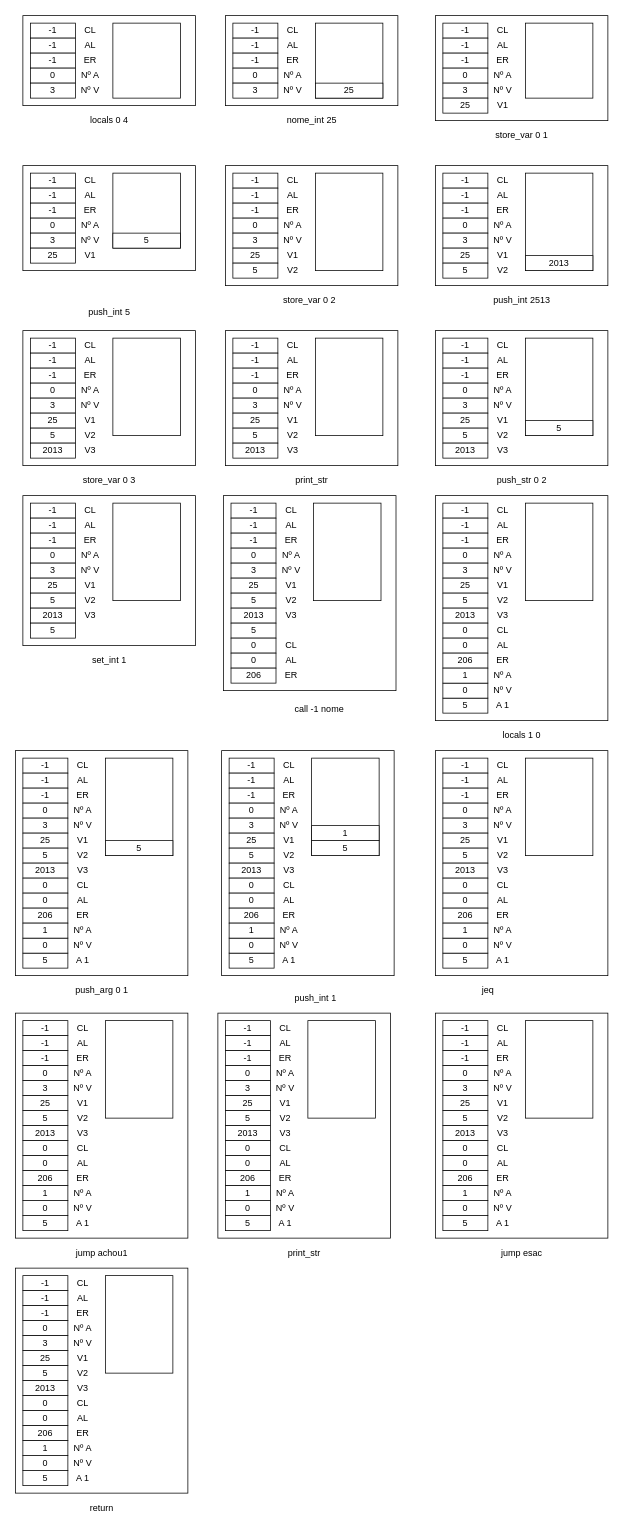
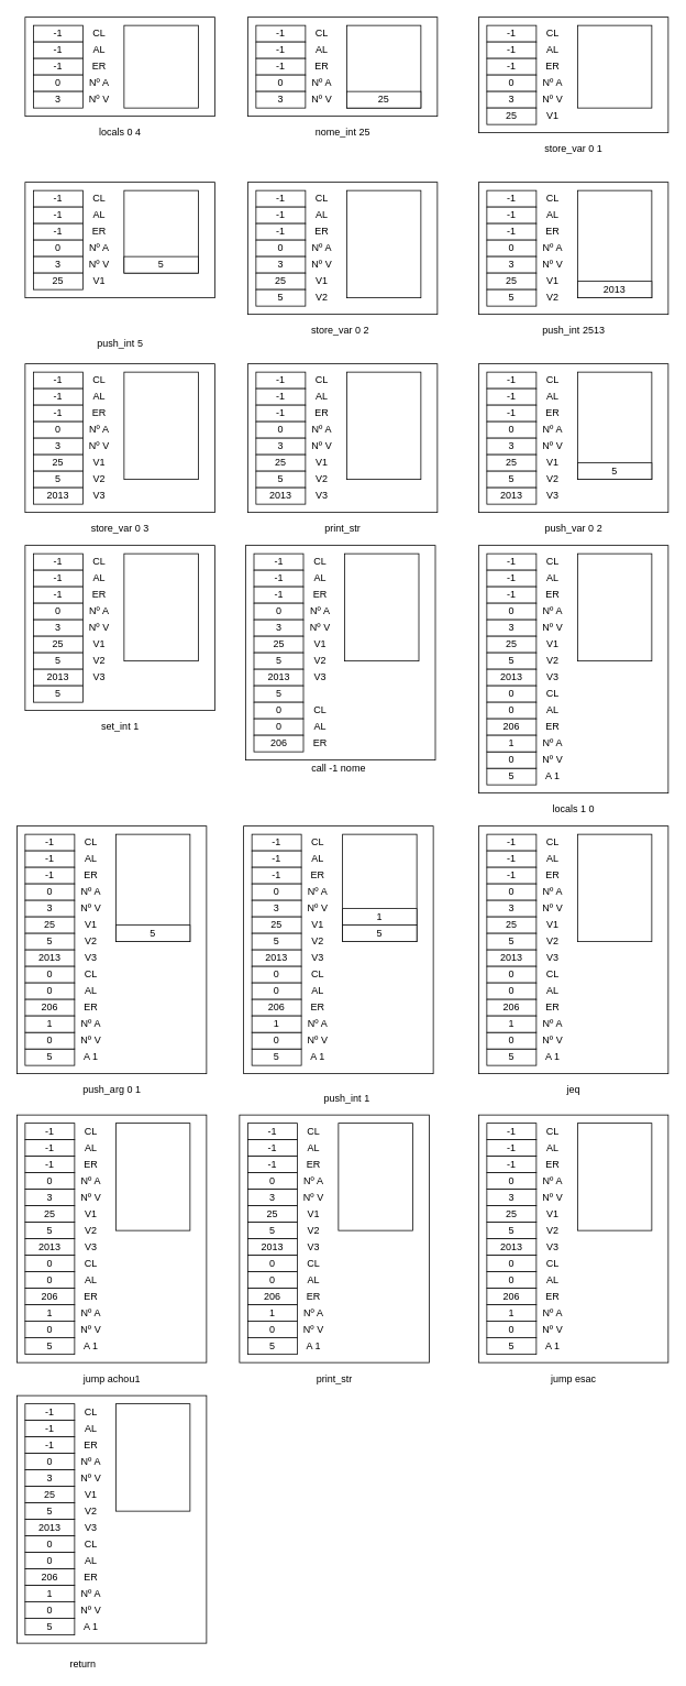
- <mxCell id="133" value="push_str 0 2" style="text;html=1;strokeColor=none;fillColor=none;align=center;verticalAlign=middle;whiteSpace=wrap;rounded=0;" vertex="1" parent="1"><mxGeometry x="652.5" y="630" width="85" height="20" as="geometry" /></mxCell>
+ <mxCell id="133" value="push_var 0 2" style="text;html=1;strokeColor=none;fillColor=none;align=center;verticalAlign=middle;whiteSpace=wrap;rounded=0;" vertex="1" parent="1"><mxGeometry x="652.5" y="630" width="85" height="20" as="geometry" /></mxCell>
- <mxCell id="173" value="call -1 nome" style="text;html=1;strokeColor=none;fillColor=none;align=center;verticalAlign=middle;whiteSpace=wrap;rounded=0;" vertex="1" parent="1"><mxGeometry x="382.5" y="935" width="85" height="20" as="geometry" /></mxCell>
+ <mxCell id="173" value="call -1 nome" style="text;html=1;strokeColor=none;fillColor=none;align=center;verticalAlign=middle;whiteSpace=wrap;rounded=0;" vertex="1" parent="1"><mxGeometry x="367.5" y="920" width="85" height="20" as="geometry" /></mxCell>
- <mxCell id="320" value="jeq" style="text;html=1;strokeColor=none;fillColor=none;align=center;verticalAlign=middle;whiteSpace=wrap;rounded=0;" vertex="1" parent="1"><mxGeometry x="607.5" y="1310" width="85" height="20" as="geometry" /></mxCell>
+ <mxCell id="320" value="jeq" style="text;html=1;strokeColor=none;fillColor=none;align=center;verticalAlign=middle;whiteSpace=wrap;rounded=0;" vertex="1" parent="1"><mxGeometry x="652.5" y="1310" width="85" height="20" as="geometry" /></mxCell>
- <mxCell id="444" value="return" style="text;html=1;strokeColor=none;fillColor=none;align=center;verticalAlign=middle;whiteSpace=wrap;rounded=0;" vertex="1" parent="1"><mxGeometry x="92.5" y="2000" width="85" height="20" as="geometry" /></mxCell>
+ <mxCell id="444" value="return" style="text;html=1;strokeColor=none;fillColor=none;align=center;verticalAlign=middle;whiteSpace=wrap;rounded=0;" vertex="1" parent="1"><mxGeometry x="57.5" y="2005" width="85" height="20" as="geometry" /></mxCell>
